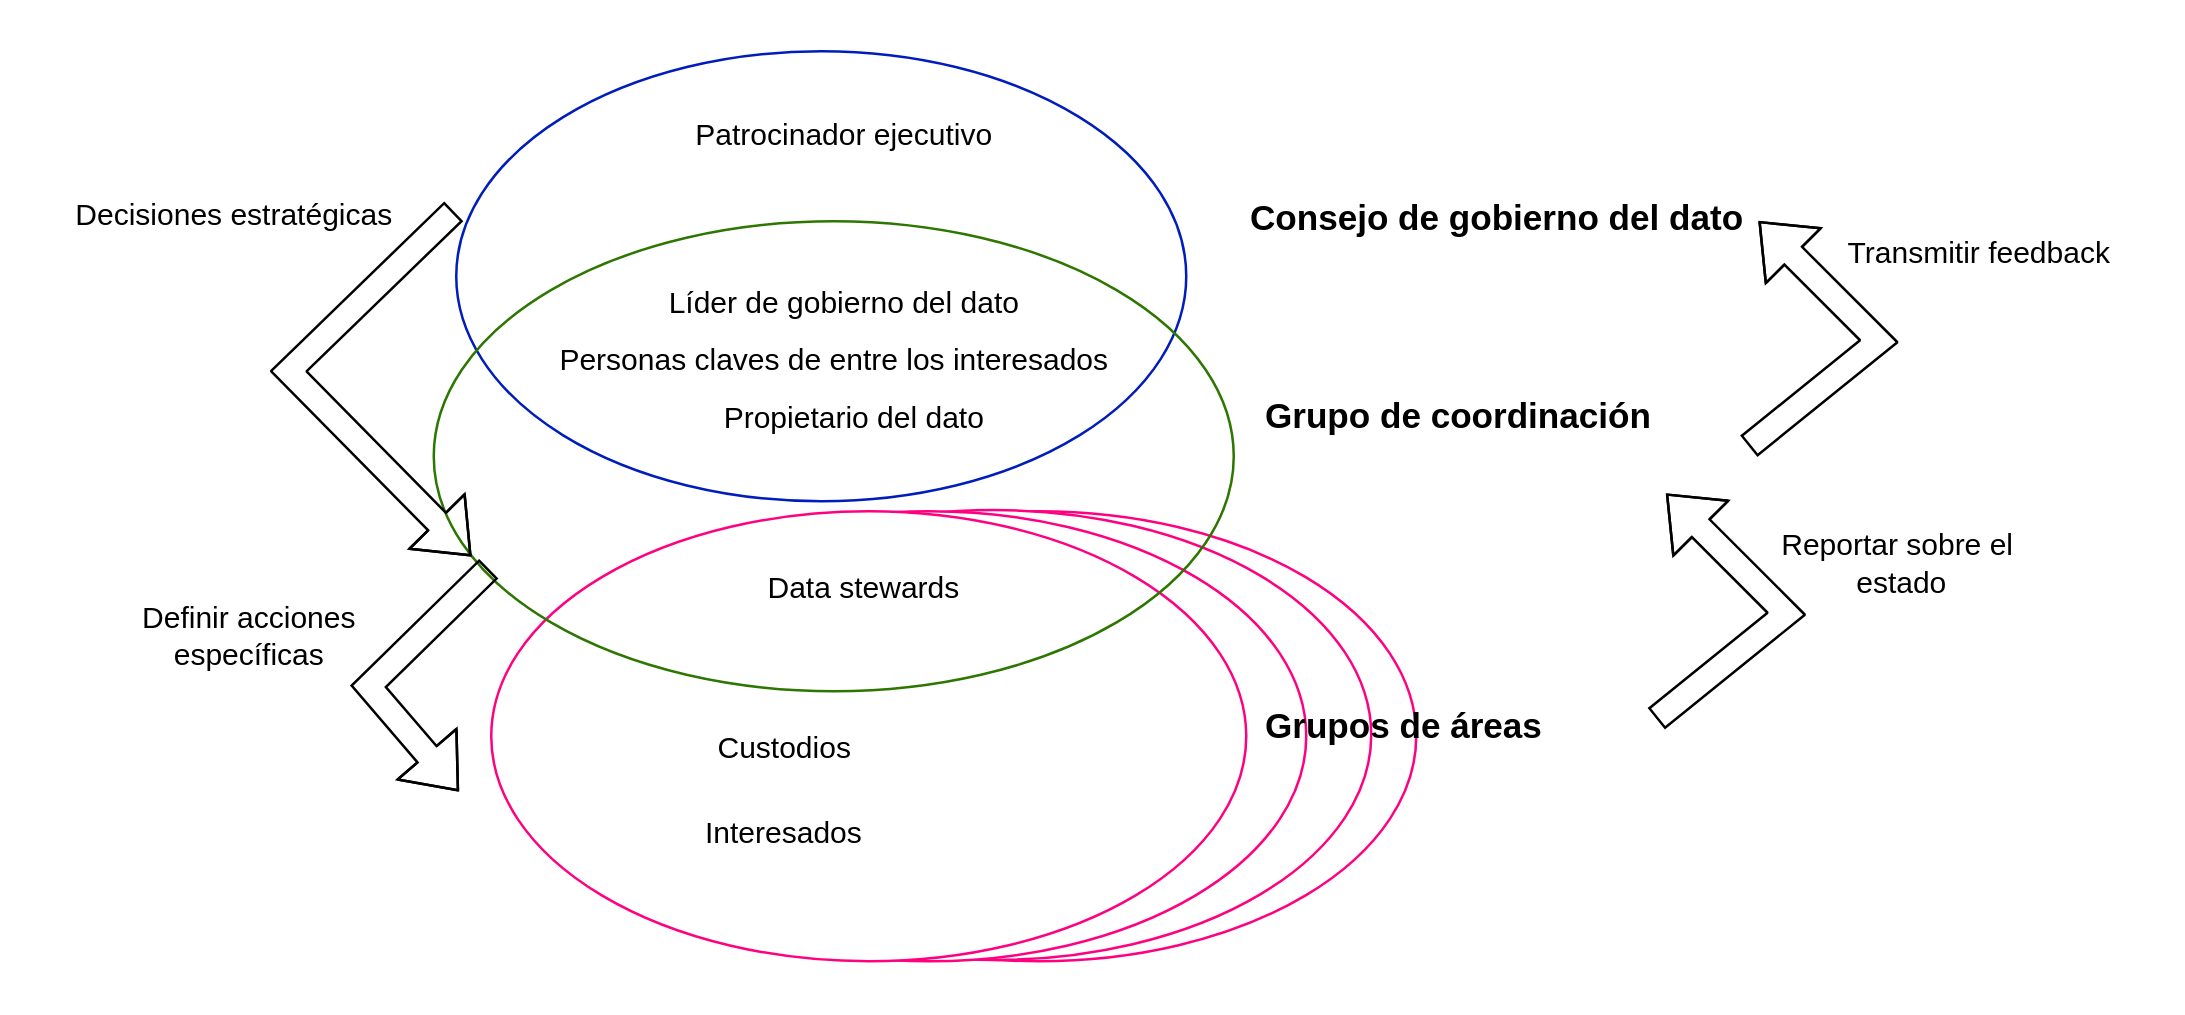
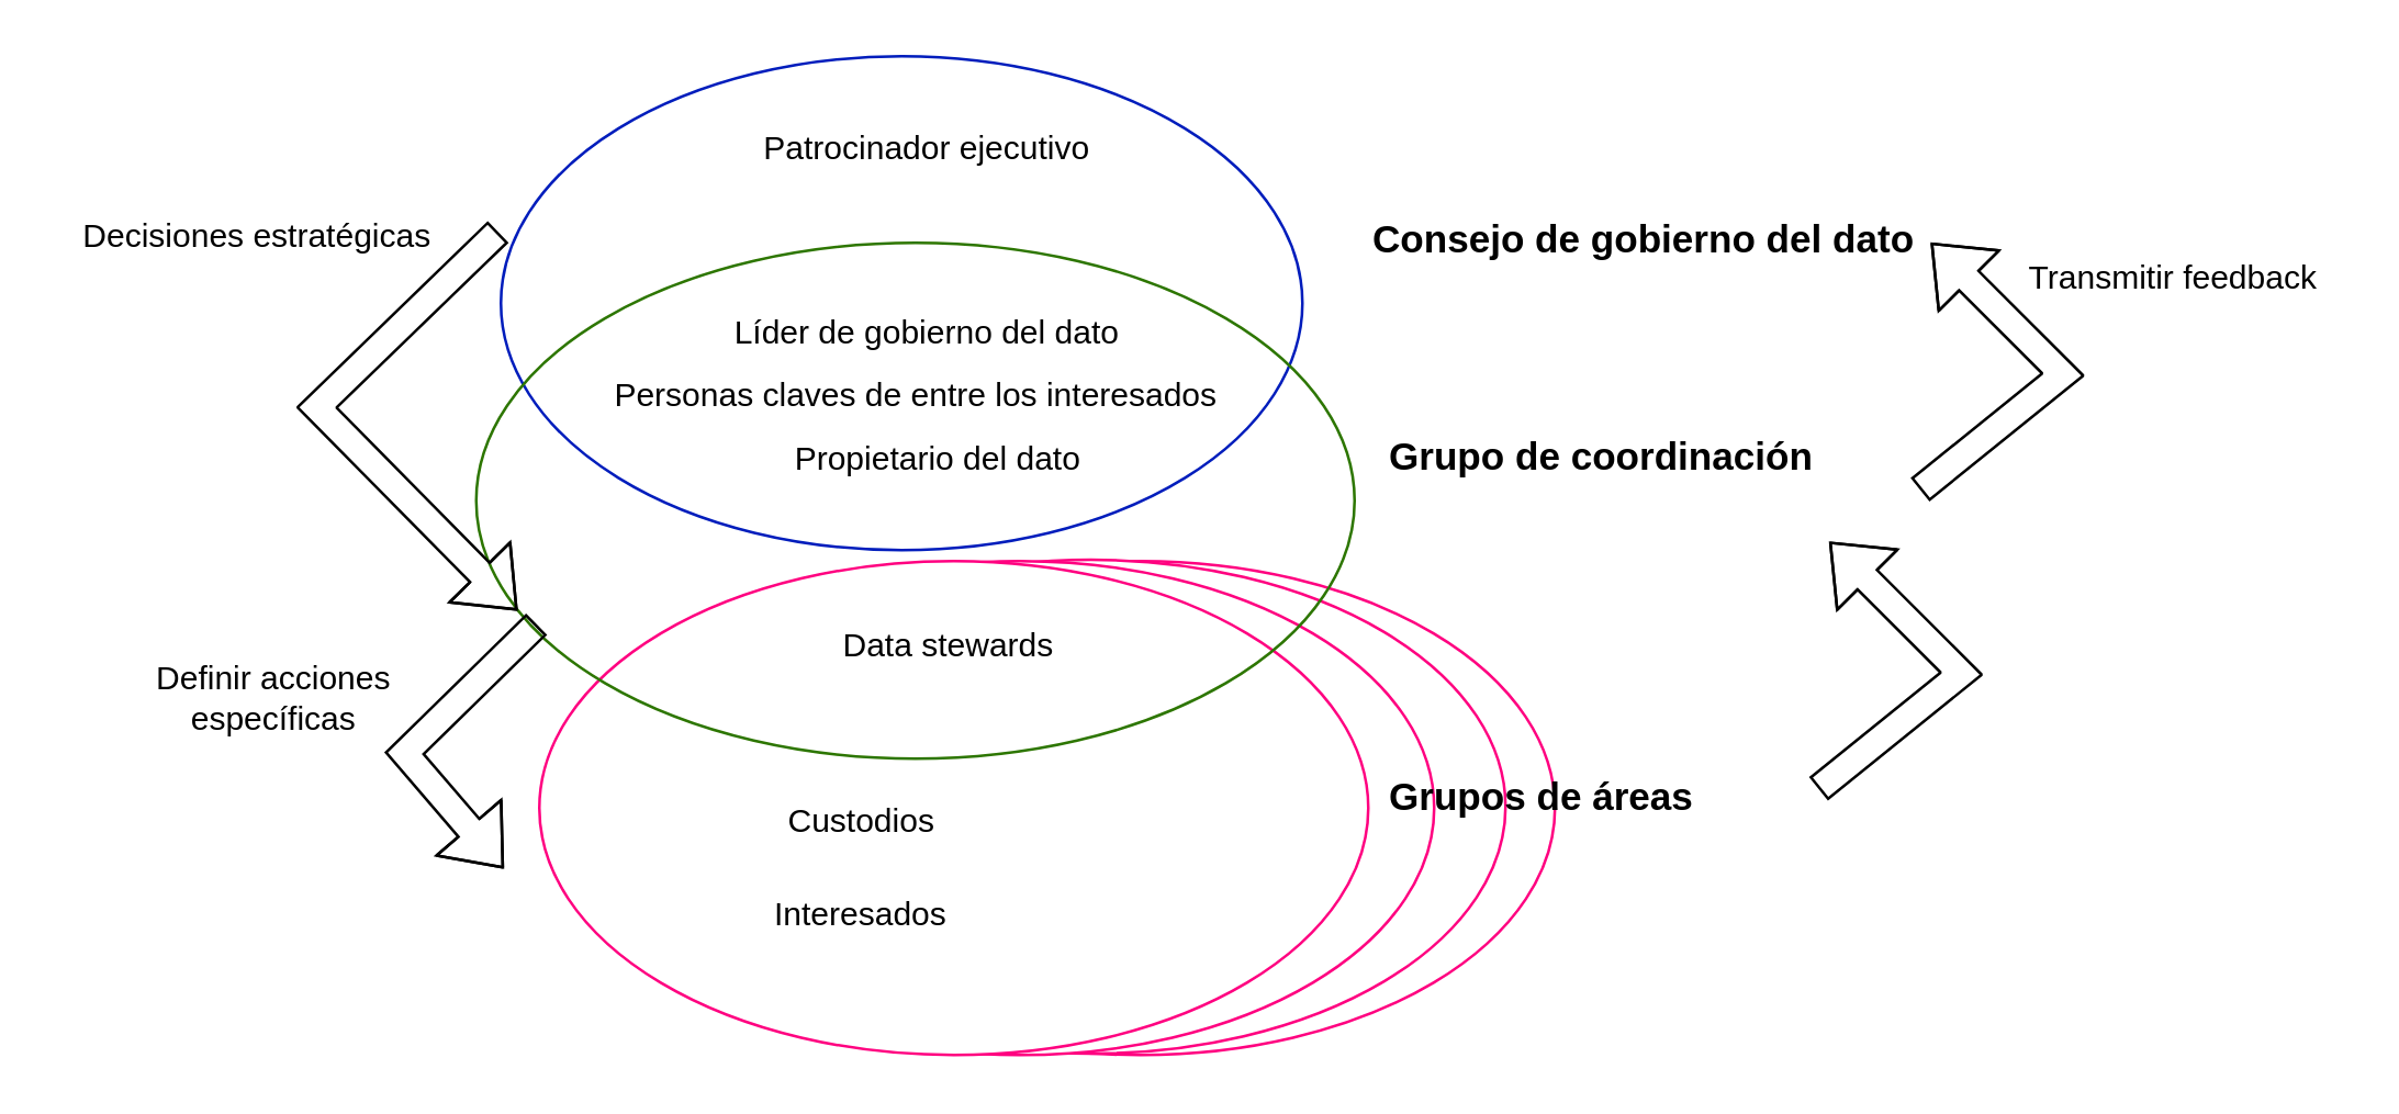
- <mxCell id="25" value="&lt;div&gt;Reportar sobre el&amp;nbsp;&lt;/div&gt;&lt;div&gt;estado&lt;/div&gt;" style="text;html=1;align=center;verticalAlign=middle;resizable=0;points=[];autosize=1;strokeColor=none;fillColor=none;" vertex="1" parent="1"><mxGeometry x="703" y="204" width="114" height="41" as="geometry" /></mxCell>
